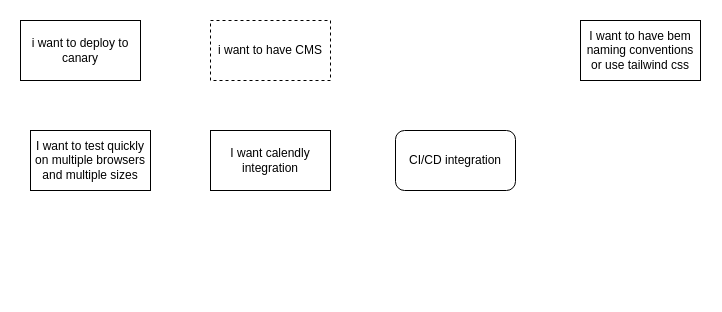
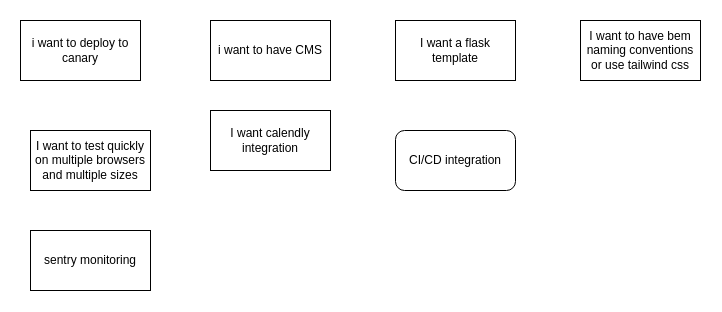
- <mxCell id="3" value="i want to have CMS" style="whiteSpace=wrap;html=1;dashed=1;" parent="1" vertex="1"><mxGeometry x="210" y="20" width="120" height="60" as="geometry" /></mxCell>
+ <mxCell id="3" value="i want to have CMS" style="whiteSpace=wrap;html=1;" parent="1" vertex="1"><mxGeometry x="210" y="20" width="120" height="60" as="geometry" /></mxCell>
+ <mxCell id="4" value="I want a flask template" style="whiteSpace=wrap;html=1;" parent="1" vertex="1"><mxGeometry x="395" y="20" width="120" height="60" as="geometry" /></mxCell>
- <mxCell id="7" value="I want calendly integration" style="whiteSpace=wrap;html=1;" parent="1" vertex="1"><mxGeometry x="210" y="130" width="120" height="60" as="geometry" /></mxCell>
+ <mxCell id="7" value="I want calendly integration" style="whiteSpace=wrap;html=1;" parent="1" vertex="1"><mxGeometry x="210" y="110" width="120" height="60" as="geometry" /></mxCell>
+ <mxCell id="9" value="sentry monitoring" style="whiteSpace=wrap;html=1;" vertex="1" parent="1"><mxGeometry x="30" y="230" width="120" height="60" as="geometry" /></mxCell>
